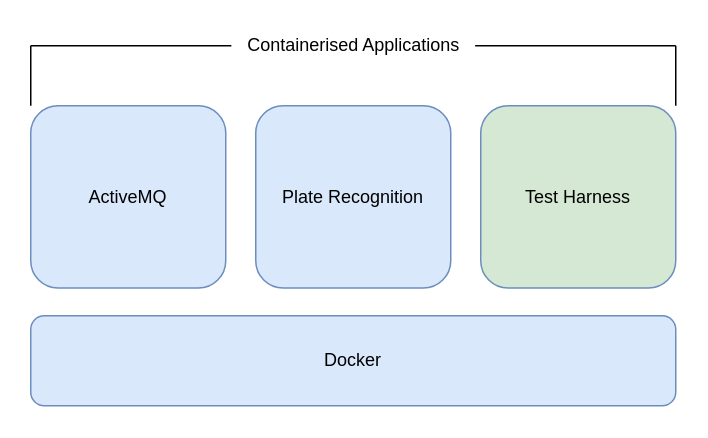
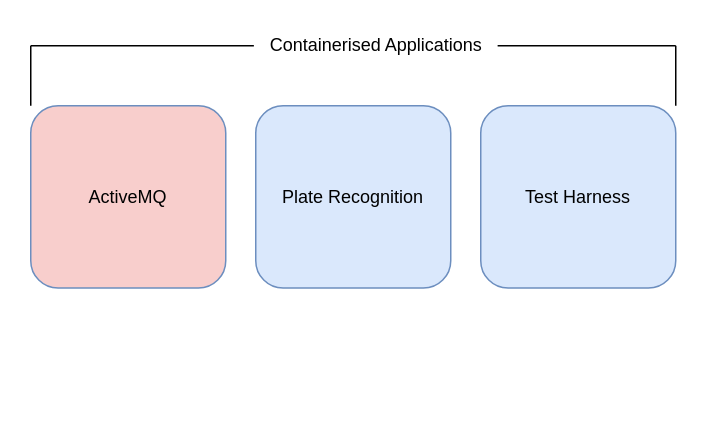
- <mxCell id="5" value="Containerised Applications" style="text;html=1;strokeColor=none;fillColor=none;align=center;verticalAlign=middle;whiteSpace=wrap;rounded=0;" vertex="1" parent="1"><mxGeometry x="153.75" y="20" width="162.5" height="20" as="geometry" /></mxCell>
+ <mxCell id="5" value="Containerised Applications" style="text;html=1;strokeColor=none;fillColor=none;align=center;verticalAlign=middle;whiteSpace=wrap;rounded=0;" vertex="1" parent="1"><mxGeometry x="168.75" y="20" width="162.5" height="20" as="geometry" /></mxCell>
- <mxCell id="2" value="ActiveMQ" style="rounded=1;whiteSpace=wrap;html=1;rotation=0;fillColor=#dae8fc;strokeColor=#6c8ebf;" vertex="1" parent="1"><mxGeometry x="20" y="70" width="130" height="121.57" as="geometry" /></mxCell>
+ <mxCell id="2" value="ActiveMQ" style="rounded=1;whiteSpace=wrap;html=1;rotation=0;fillColor=#f8cecc;strokeColor=#6c8ebf;" vertex="1" parent="1"><mxGeometry x="20" y="70" width="130" height="121.57" as="geometry" /></mxCell>
- <mxCell id="4" value="Test Harness" style="rounded=1;whiteSpace=wrap;html=1;rotation=0;fillColor=#d5e8d4;strokeColor=#6c8ebf;" vertex="1" parent="1"><mxGeometry x="320" y="70" width="130" height="121.57" as="geometry" /></mxCell>
+ <mxCell id="4" value="Test Harness" style="rounded=1;whiteSpace=wrap;html=1;rotation=0;fillColor=#dae8fc;strokeColor=#6c8ebf;" vertex="1" parent="1"><mxGeometry x="320" y="70" width="130" height="121.57" as="geometry" /></mxCell>
- <mxCell id="10" value="Docker" style="rounded=1;whiteSpace=wrap;html=1;fillColor=#dae8fc;strokeColor=#6c8ebf;" vertex="1" parent="1"><mxGeometry x="20" y="210" width="430" height="60" as="geometry" /></mxCell>
